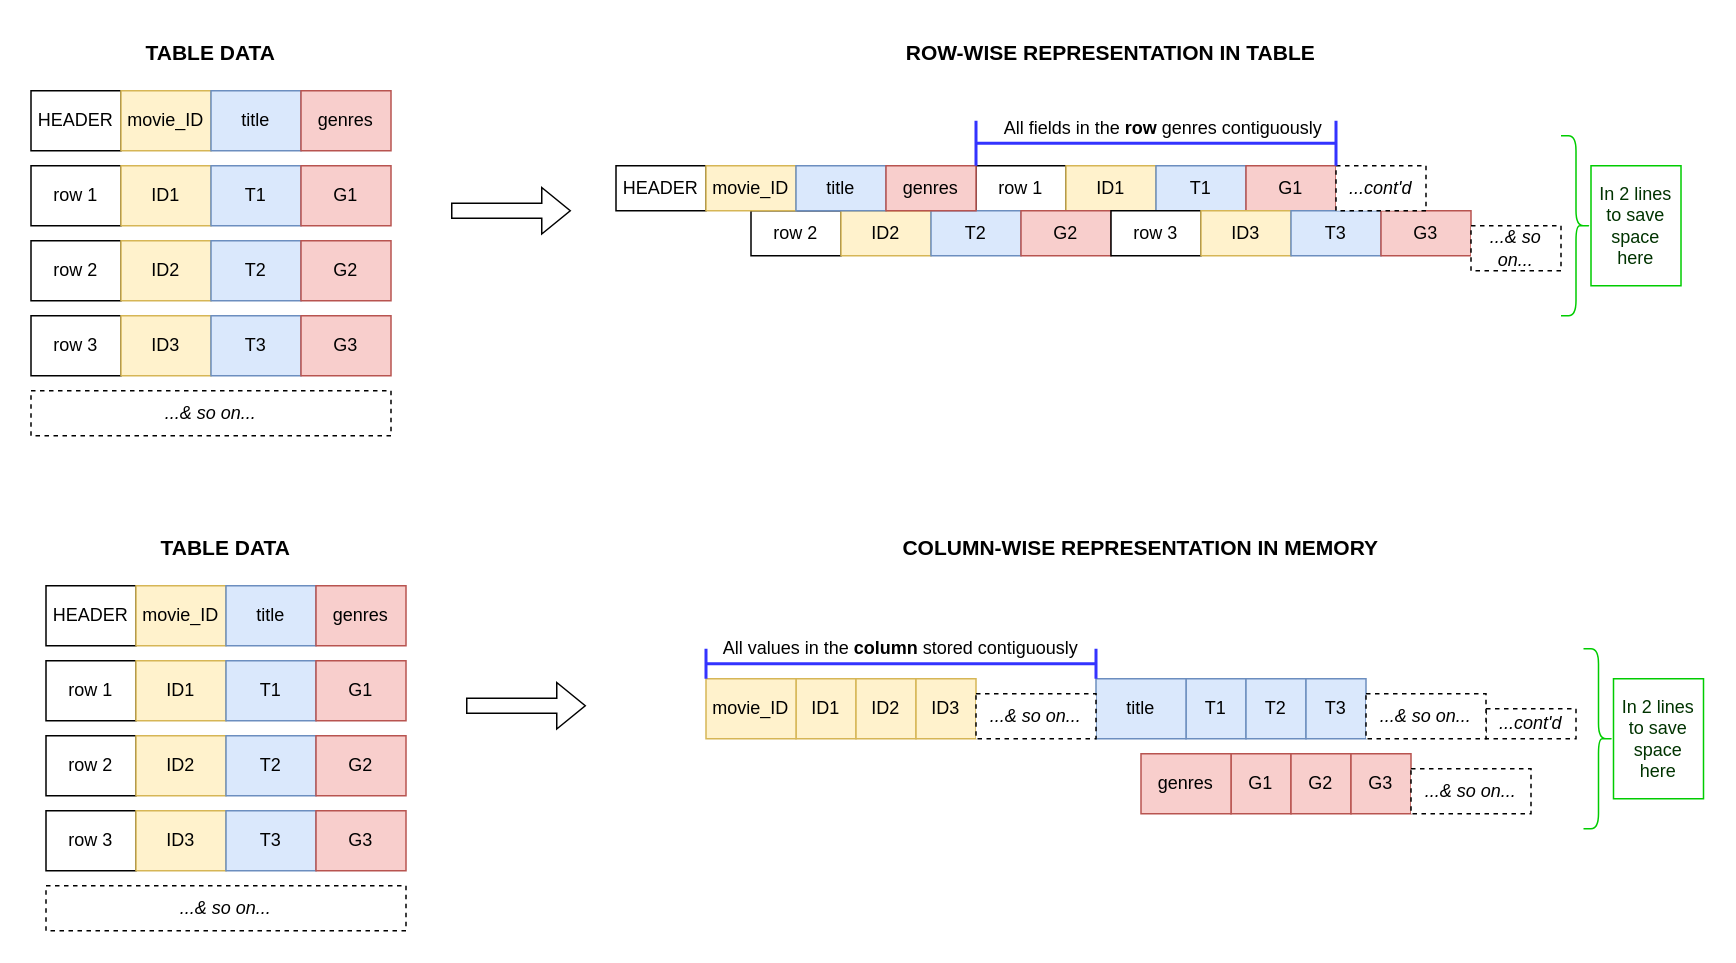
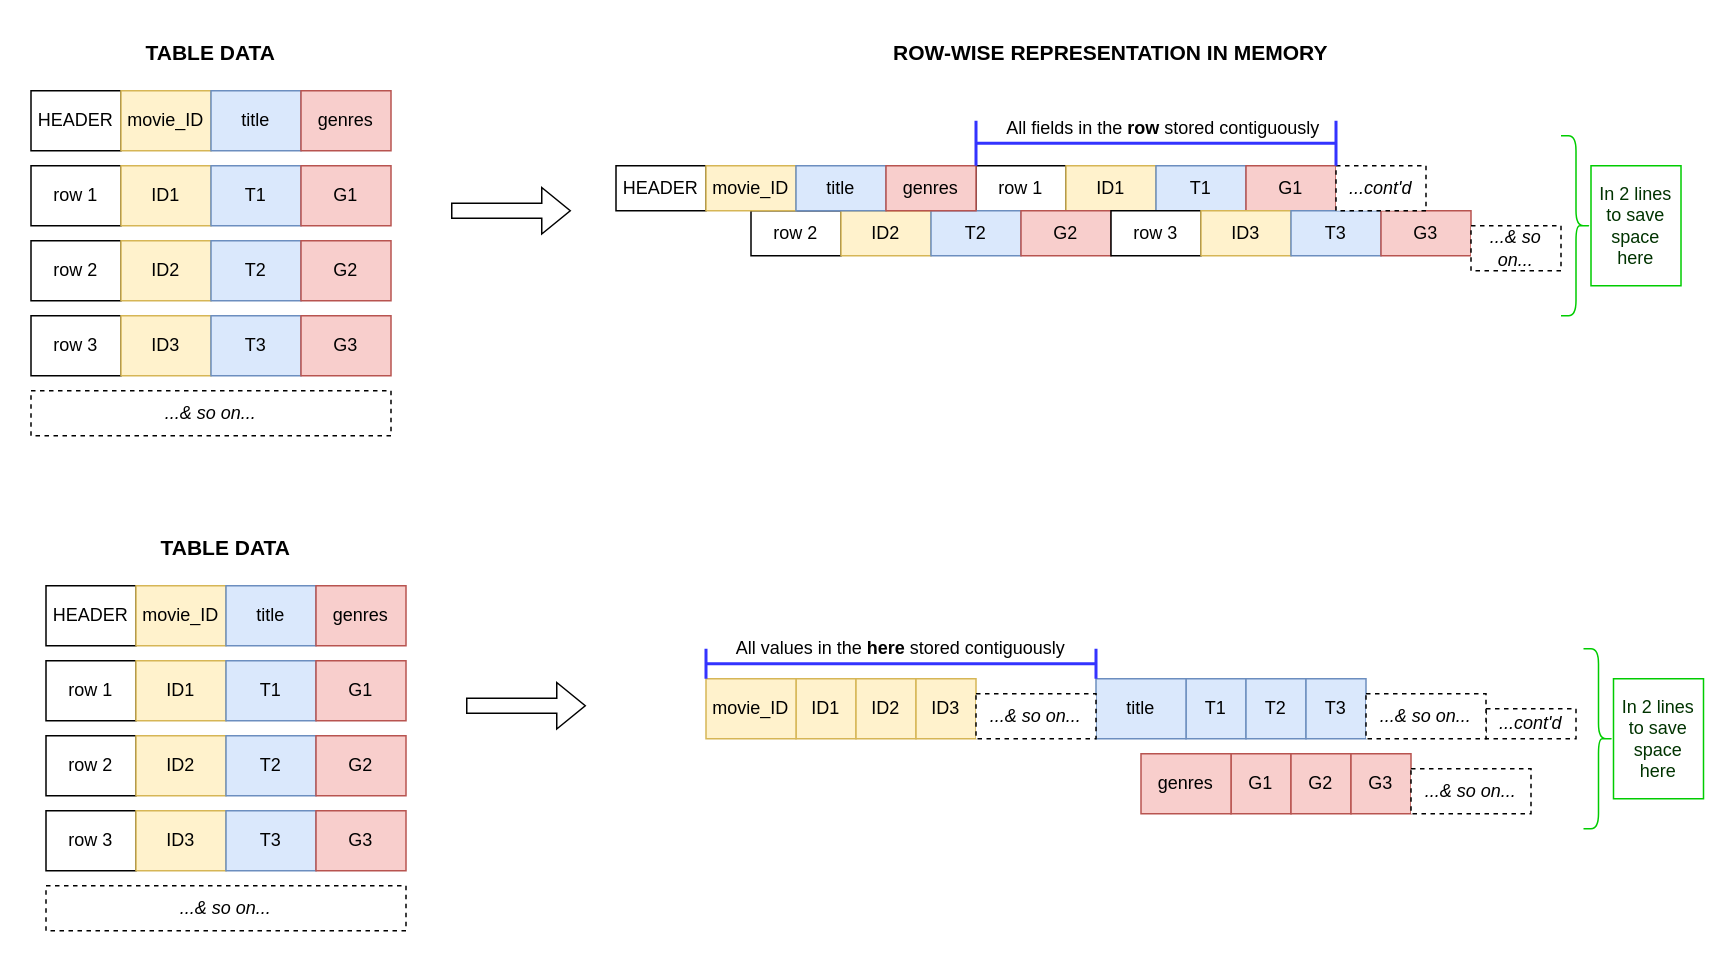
- <mxCell id="84" value="ROW-WISE REPRESENTATION IN TABLE" style="text;html=1;strokeColor=none;fillColor=none;align=center;verticalAlign=middle;whiteSpace=wrap;rounded=0;fontStyle=1;fontSize=14;" vertex="1" parent="46"><mxGeometry x="540" width="360" height="30" as="geometry" /></mxCell>
+ <mxCell id="84" value="ROW-WISE REPRESENTATION IN MEMORY" style="text;html=1;strokeColor=none;fillColor=none;align=center;verticalAlign=middle;whiteSpace=wrap;rounded=0;fontStyle=1;fontSize=14;" vertex="1" parent="46"><mxGeometry x="540" width="360" height="30" as="geometry" /></mxCell>
- <mxCell id="86" value="All fields in the &lt;b&gt;row&lt;/b&gt; genres contiguously" style="text;html=1;strokeColor=none;fillColor=none;align=center;verticalAlign=middle;whiteSpace=wrap;rounded=0;" vertex="1" parent="46"><mxGeometry x="640" y="50" width="230" height="30" as="geometry" /></mxCell>
+ <mxCell id="86" value="All fields in the &lt;b&gt;row&lt;/b&gt; stored contiguously" style="text;html=1;strokeColor=none;fillColor=none;align=center;verticalAlign=middle;whiteSpace=wrap;rounded=0;" vertex="1" parent="46"><mxGeometry x="640" y="50" width="230" height="30" as="geometry" /></mxCell>
- <mxCell id="5" value="COLUMN-WISE REPRESENTATION IN MEMORY" style="text;html=1;strokeColor=none;fillColor=none;align=center;verticalAlign=middle;whiteSpace=wrap;rounded=0;fontStyle=1;fontSize=14;" vertex="1" parent="2"><mxGeometry x="550" width="360" height="30" as="geometry" /></mxCell>
- <mxCell id="42" value="All values in the &lt;b&gt;column&amp;nbsp;&lt;/b&gt;stored contiguously" style="text;html=1;strokeColor=none;fillColor=none;align=center;verticalAlign=middle;whiteSpace=wrap;rounded=0;" vertex="1" parent="2"><mxGeometry x="450" y="67" width="240" height="30" as="geometry" /></mxCell>
+ <mxCell id="42" value="All values in the &lt;b&gt;here&amp;nbsp;&lt;/b&gt;stored contiguously" style="text;html=1;strokeColor=none;fillColor=none;align=center;verticalAlign=middle;whiteSpace=wrap;rounded=0;" vertex="1" parent="2"><mxGeometry x="450" y="67" width="240" height="30" as="geometry" /></mxCell>
